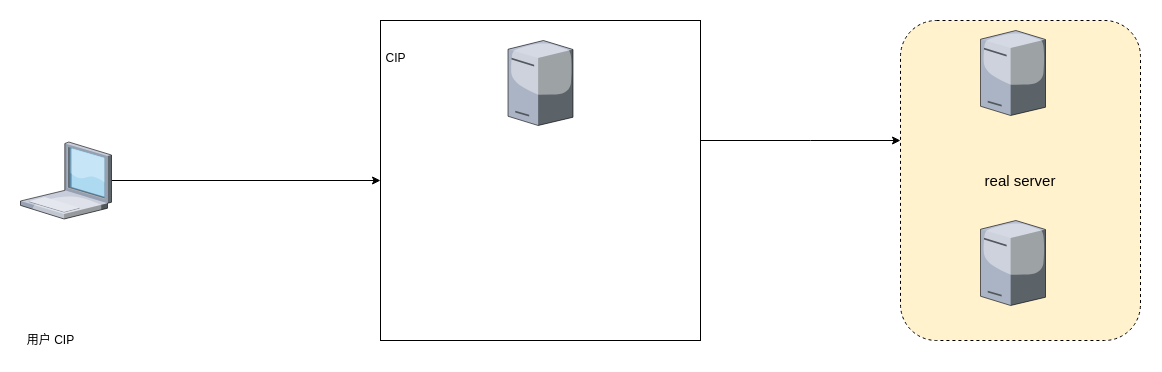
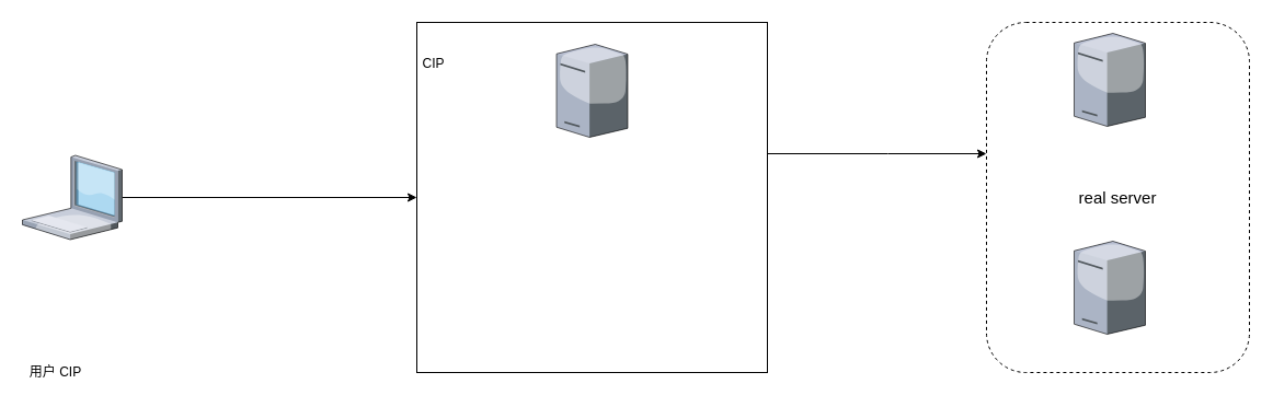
- <mxCell id="2" value="&lt;font style=&quot;font-size: 15px&quot;&gt;real server&lt;/font&gt;" style="rounded=1;whiteSpace=wrap;html=1;dashed=1;fillColor=#fff2cc;" vertex="1" parent="1"><mxGeometry x="900" y="20" width="240" height="320" as="geometry" /></mxCell>
+ <mxCell id="2" value="&lt;font style=&quot;font-size: 15px&quot;&gt;real server&lt;/font&gt;" style="rounded=1;whiteSpace=wrap;html=1;dashed=1;" vertex="1" parent="1"><mxGeometry x="900" y="20" width="240" height="320" as="geometry" /></mxCell>
